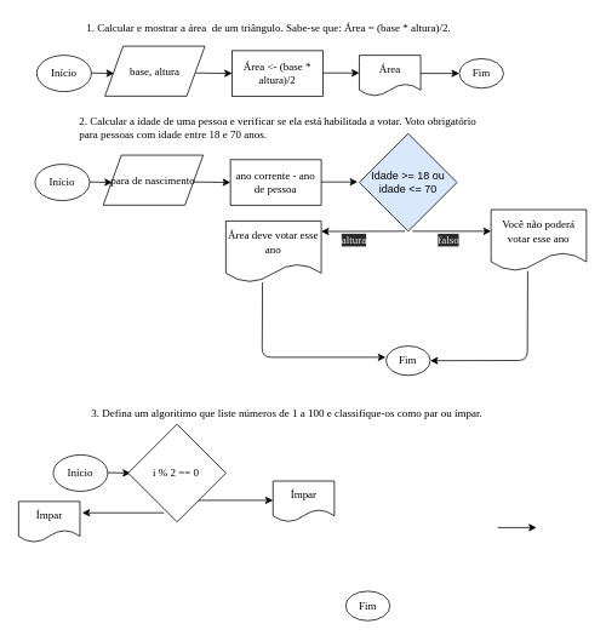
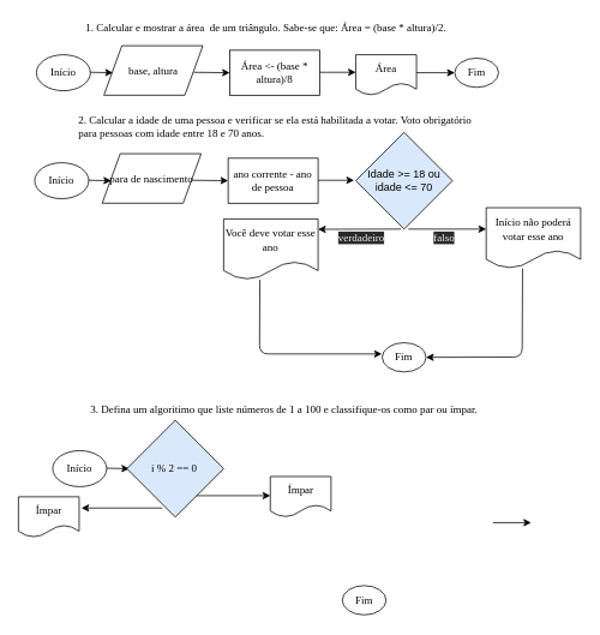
- <mxCell id="5" value="Área &amp;lt;- (base * altura)/2" style="rounded=0;whiteSpace=wrap;html=1;fontFamily=Verdana;fontSize=12;" parent="1" vertex="1"><mxGeometry x="255" y="55" width="100" height="50" as="geometry" /></mxCell>
+ <mxCell id="5" value="Área &amp;lt;- (base * altura)/8" style="rounded=0;whiteSpace=wrap;html=1;fontFamily=Verdana;fontSize=12;" parent="1" vertex="1"><mxGeometry x="255" y="55" width="100" height="50" as="geometry" /></mxCell>
- <mxCell id="26" value="Você não poderá votar esse ano" style="shape=document;whiteSpace=wrap;html=1;boundedLbl=1;fontFamily=Verdana;fontSize=12;" vertex="1" parent="1"><mxGeometry x="540" y="230" width="105" height="67.5" as="geometry" /></mxCell>
+ <mxCell id="26" value="Início não poderá votar esse ano" style="shape=document;whiteSpace=wrap;html=1;boundedLbl=1;fontFamily=Verdana;fontSize=12;" vertex="1" parent="1"><mxGeometry x="540" y="230" width="105" height="67.5" as="geometry" /></mxCell>
- <mxCell id="23" value="&lt;span style=&quot;color: rgb(240 , 240 , 240) ; font-family: &amp;#34;verdana&amp;#34; ; font-size: 12px ; font-style: normal ; font-weight: 400 ; letter-spacing: normal ; text-align: center ; text-indent: 0px ; text-transform: none ; word-spacing: 0px ; background-color: rgb(42 , 42 , 42) ; display: inline ; float: none&quot;&gt;altura&lt;/span&gt;" style="text;whiteSpace=wrap;html=1;" vertex="1" parent="1"><mxGeometry x="374" y="250" width="50" height="30" as="geometry" /></mxCell>
+ <mxCell id="23" value="&lt;span style=&quot;color: rgb(240 , 240 , 240) ; font-family: &amp;#34;verdana&amp;#34; ; font-size: 12px ; font-style: normal ; font-weight: 400 ; letter-spacing: normal ; text-align: center ; text-indent: 0px ; text-transform: none ; word-spacing: 0px ; background-color: rgb(42 , 42 , 42) ; display: inline ; float: none&quot;&gt;verdadeiro&lt;/span&gt;" style="text;whiteSpace=wrap;html=1;" vertex="1" parent="1"><mxGeometry x="374" y="250" width="50" height="30" as="geometry" /></mxCell>
- <mxCell id="16" value="Área deve votar esse ano" style="shape=document;whiteSpace=wrap;html=1;boundedLbl=1;fontFamily=Verdana;fontSize=12;" vertex="1" parent="1"><mxGeometry x="248.12" y="242.5" width="105" height="67.5" as="geometry" /></mxCell>
+ <mxCell id="16" value="Você deve votar esse ano" style="shape=document;whiteSpace=wrap;html=1;boundedLbl=1;fontFamily=Verdana;fontSize=12;" vertex="1" parent="1"><mxGeometry x="248.12" y="242.5" width="105" height="67.5" as="geometry" /></mxCell>
- <mxCell id="36" value="&lt;span style=&quot;font-family: &amp;#34;verdana&amp;#34;&quot;&gt;i % 2 == 0&amp;nbsp;&lt;/span&gt;" style="rhombus;whiteSpace=wrap;html=1;" vertex="1" parent="1"><mxGeometry x="140.62" y="466.25" width="107.5" height="107.5" as="geometry" /></mxCell>
+ <mxCell id="36" value="&lt;span style=&quot;font-family: &amp;#34;verdana&amp;#34;&quot;&gt;i % 2 == 0&amp;nbsp;&lt;/span&gt;" style="rhombus;whiteSpace=wrap;html=1;fillColor=#dae8fc;" vertex="1" parent="1"><mxGeometry x="140.62" y="466.25" width="107.5" height="107.5" as="geometry" /></mxCell>
